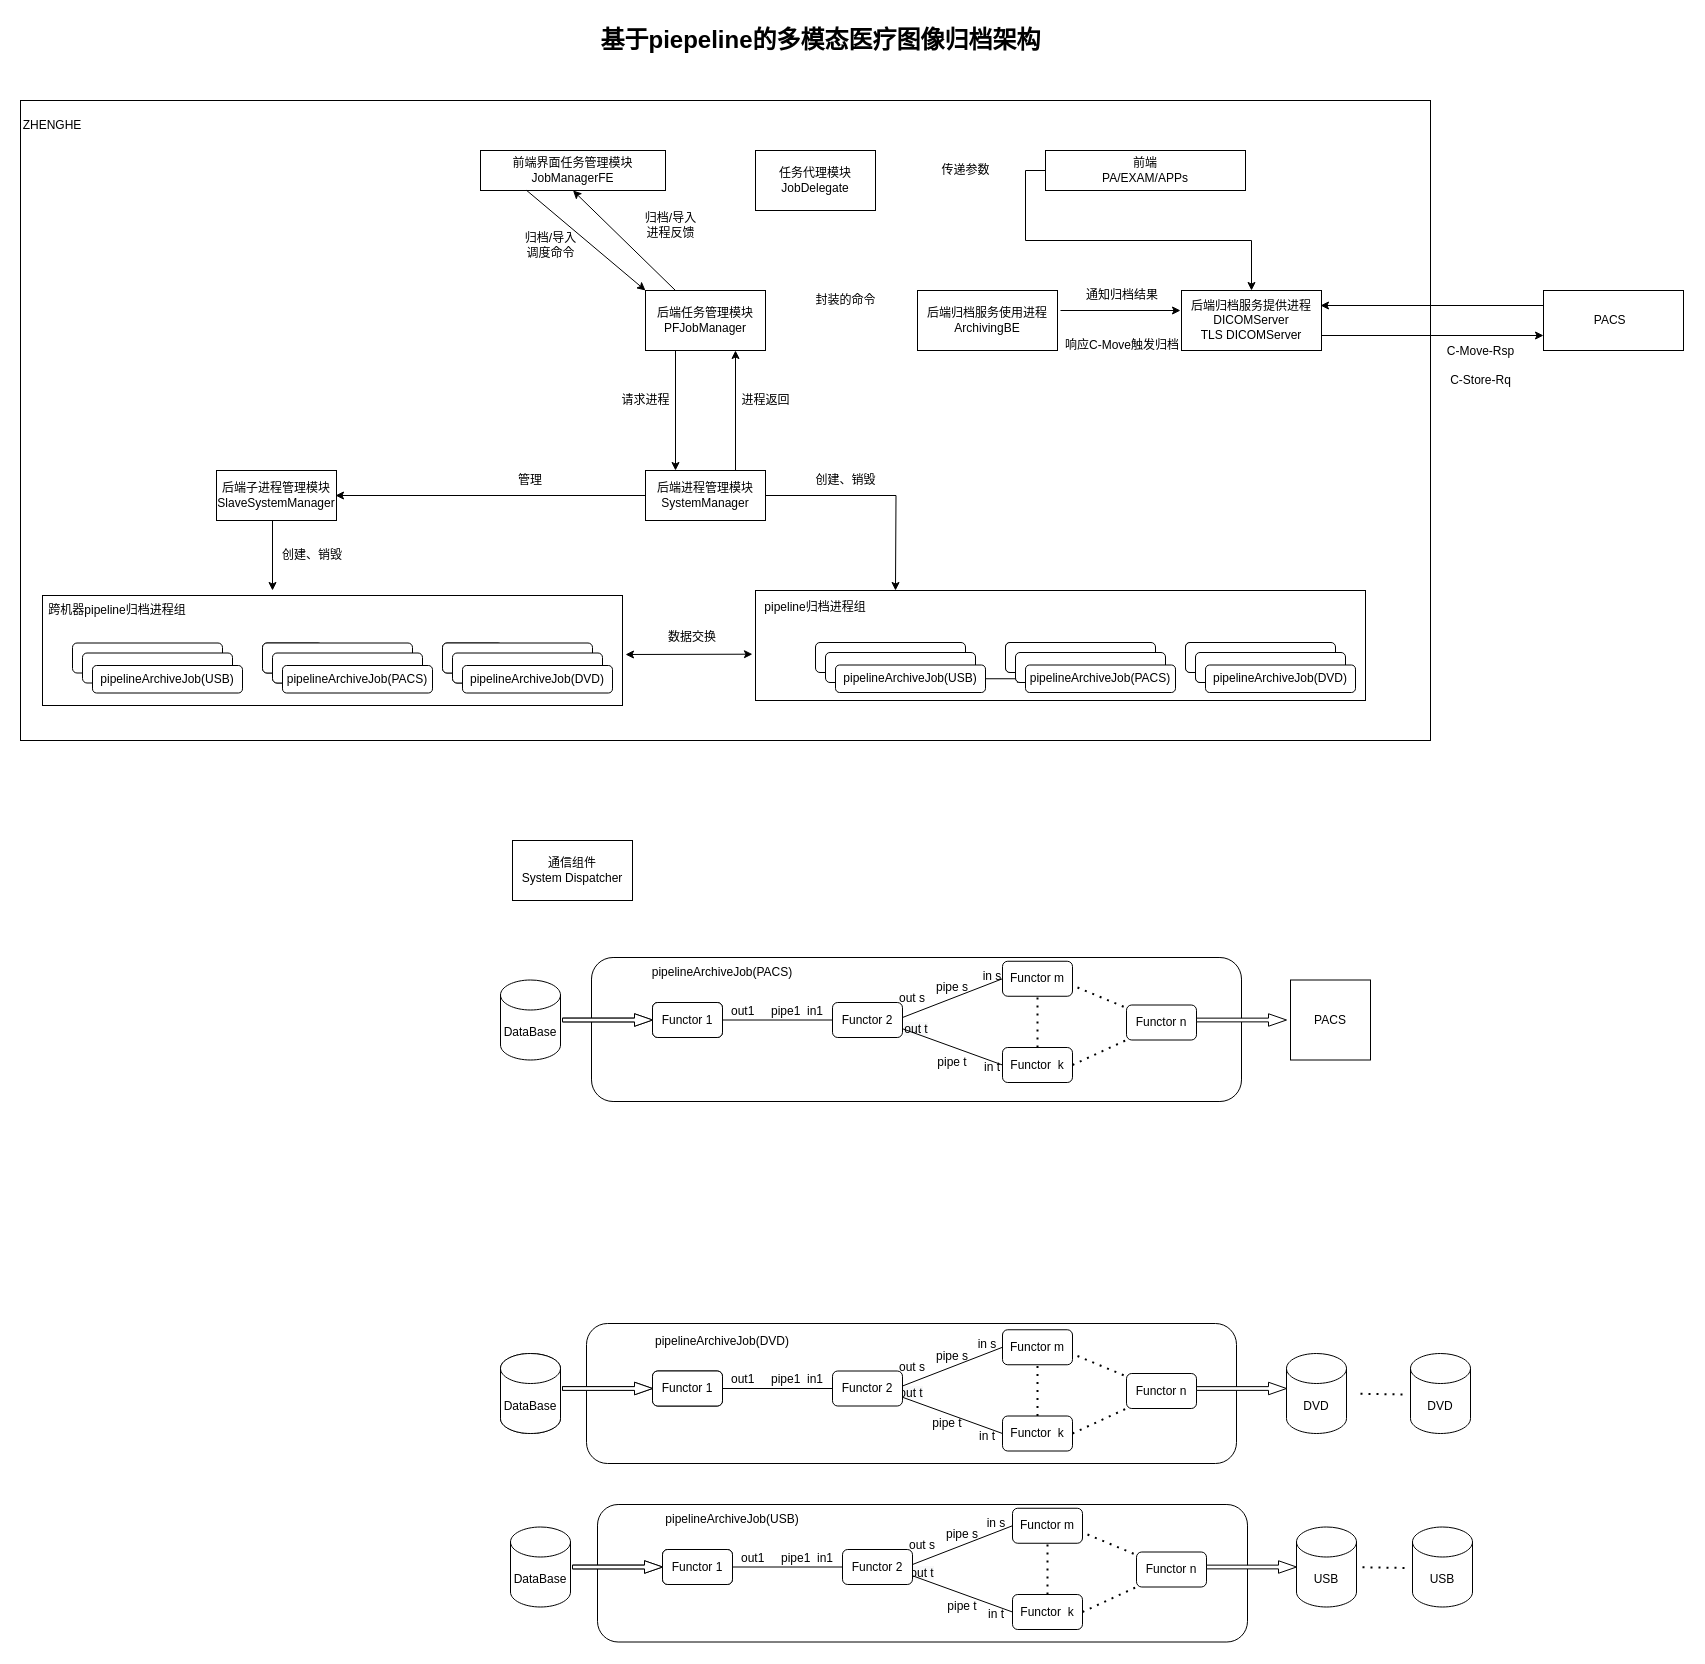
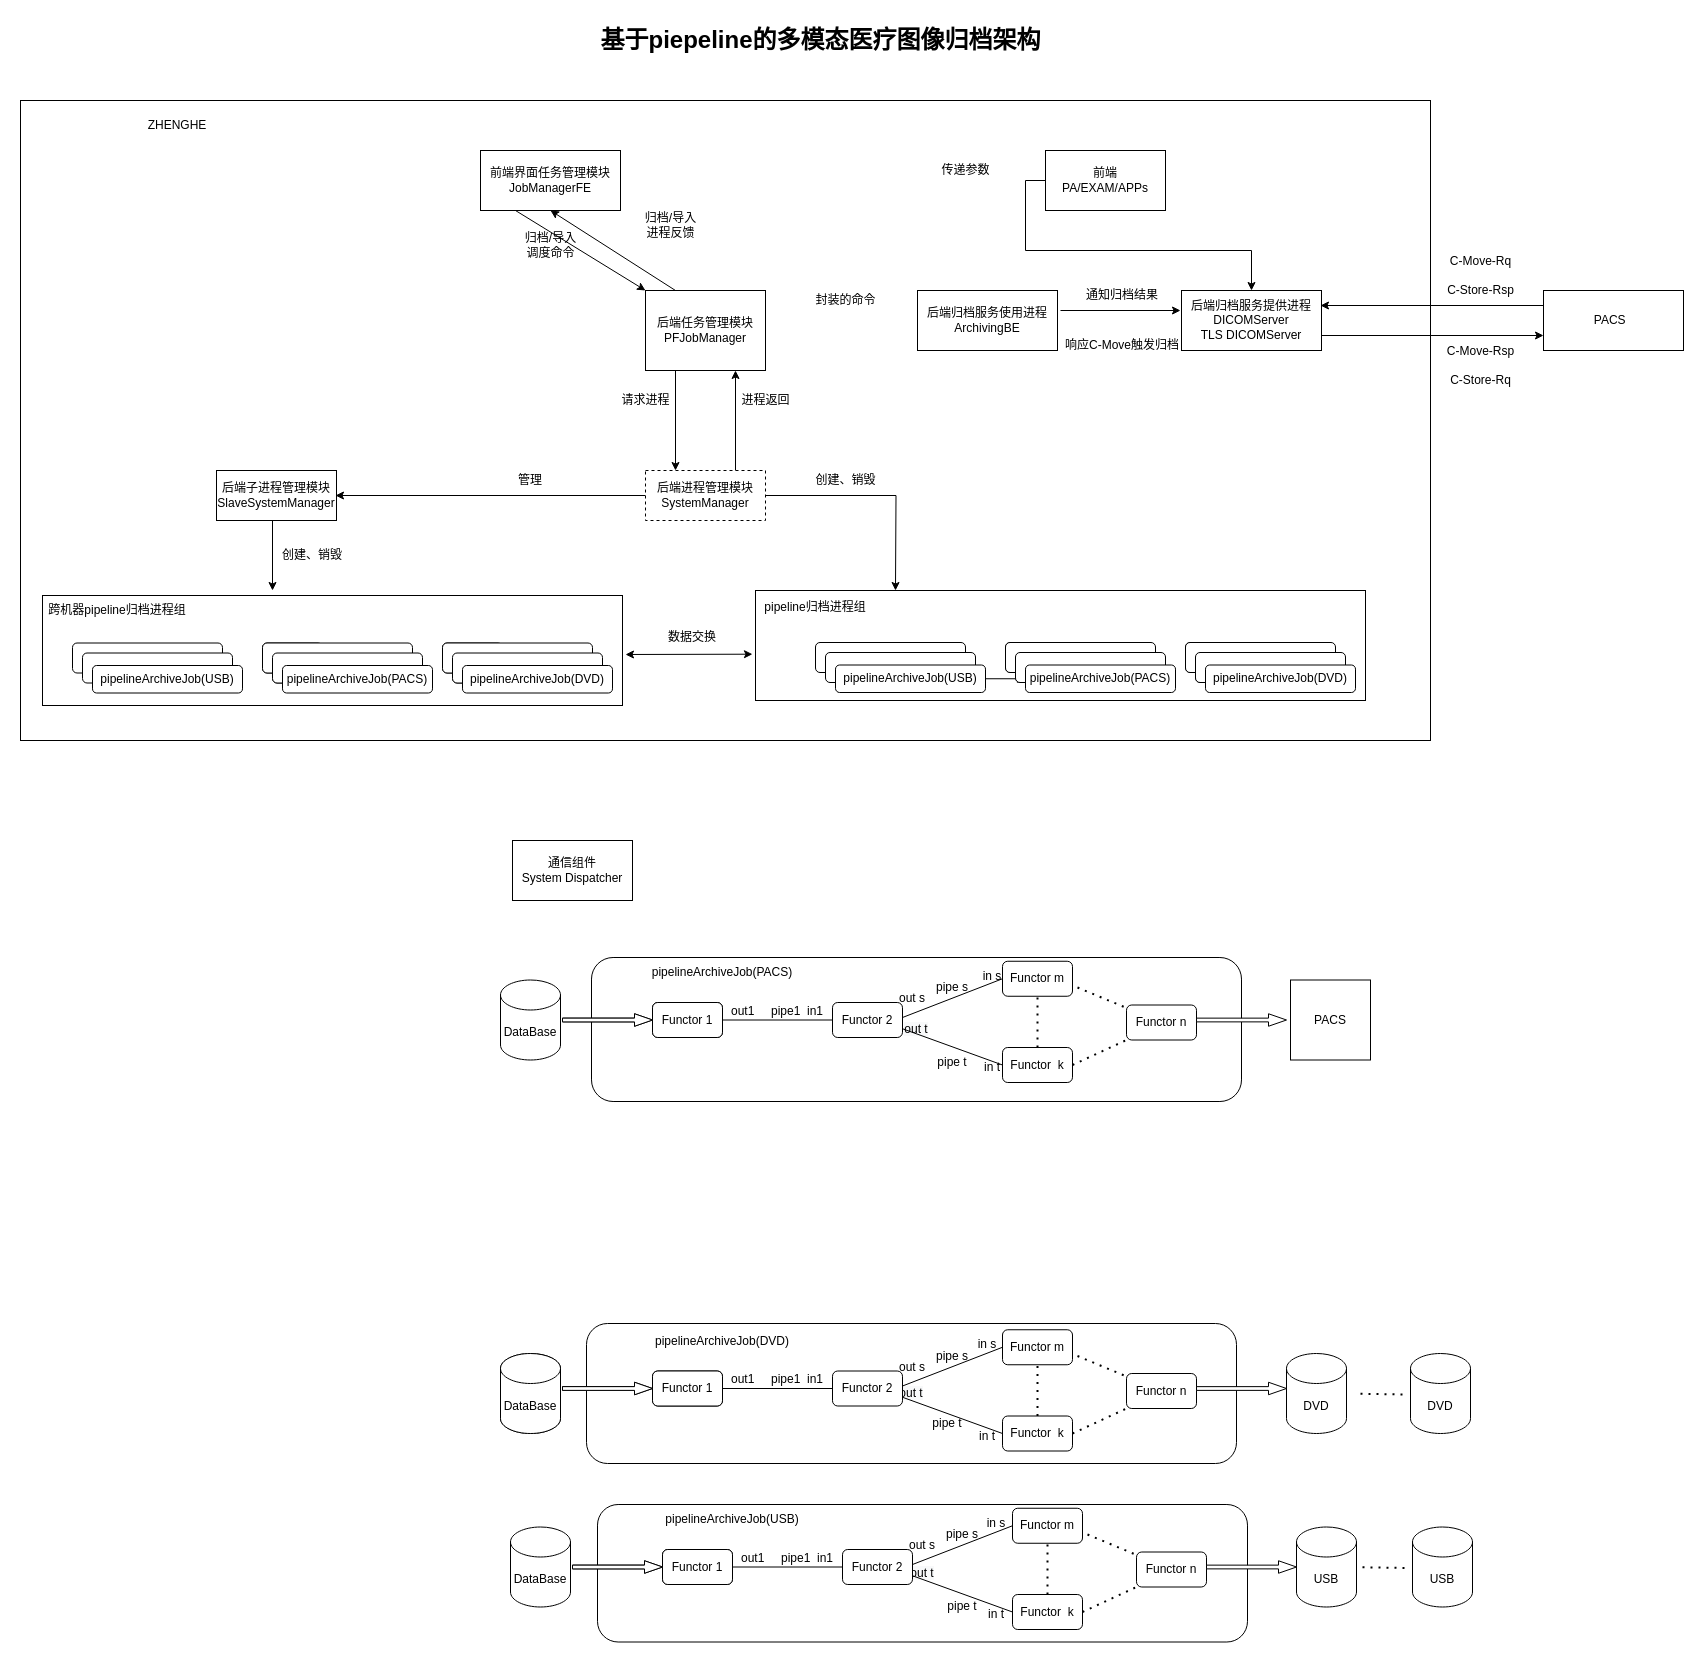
- <mxCell id="155" value="ZHENGHE" style="text;html=1;strokeColor=none;fillColor=none;align=center;verticalAlign=middle;whiteSpace=wrap;rounded=0;fontFamily=Helvetica;fontSize=12;fontColor=default;" vertex="1" parent="1"><mxGeometry x="22" y="110" width="60" height="30" as="geometry" /></mxCell>
+ <mxCell id="155" value="ZHENGHE" style="text;html=1;strokeColor=none;fillColor=none;align=center;verticalAlign=middle;whiteSpace=wrap;rounded=0;fontFamily=Helvetica;fontSize=12;fontColor=default;" vertex="1" parent="1"><mxGeometry x="147" y="110" width="60" height="30" as="geometry" /></mxCell>
- <mxCell id="6" value="前端界面任务管理模块JobManagerFE" style="rounded=0;whiteSpace=wrap;html=2;" vertex="1" parent="1"><mxGeometry x="480" y="150" width="185" height="40" as="geometry" /></mxCell>
+ <mxCell id="6" value="前端界面任务管理模块JobManagerFE" style="rounded=0;whiteSpace=wrap;html=2;" vertex="1" parent="1"><mxGeometry x="480" y="150" width="140" height="60" as="geometry" /></mxCell>
- <mxCell id="9" value="前端&lt;br&gt;PA/EXAM/APPs" style="rounded=0;whiteSpace=wrap;html=1;" vertex="1" parent="1"><mxGeometry x="1045" y="150" width="200" height="40" as="geometry" /></mxCell>
+ <mxCell id="9" value="前端&lt;br&gt;PA/EXAM/APPs" style="rounded=0;whiteSpace=wrap;html=1;" vertex="1" parent="1"><mxGeometry x="1045" y="150" width="120" height="60" as="geometry" /></mxCell>
- <mxCell id="7" value="任务代理模块&lt;br&gt;JobDelegate" style="rounded=0;whiteSpace=wrap;html=1;" vertex="1" parent="1"><mxGeometry x="755" y="150" width="120" height="60" as="geometry" /></mxCell>
+ <mxCell id="13" value="C-Move-Rq&lt;br&gt;&lt;br&gt;C-Store-Rsp" style="text;html=1;align=center;verticalAlign=middle;resizable=0;points=[];autosize=1;strokeColor=none;fillColor=none;" vertex="1" parent="1"><mxGeometry x="1440" y="250" width="80" height="50" as="geometry" /></mxCell>
- <mxCell id="5" value="后端任务管理模块&lt;br&gt;PFJobManager" style="rounded=0;whiteSpace=wrap;html=1;" vertex="1" parent="1"><mxGeometry x="645" y="290" width="120" height="60" as="geometry" /></mxCell>
+ <mxCell id="5" value="后端任务管理模块&lt;br&gt;PFJobManager" style="rounded=0;whiteSpace=wrap;html=1;" vertex="1" parent="1"><mxGeometry x="645" y="290" width="120" height="80" as="geometry" /></mxCell>
- <mxCell id="23" value="后端进程管理模块&lt;br&gt;SystemManager" style="rounded=0;whiteSpace=wrap;html=1;" vertex="1" parent="1"><mxGeometry x="645" y="470" width="120" height="50" as="geometry" /></mxCell>
+ <mxCell id="23" value="后端进程管理模块&lt;br&gt;SystemManager" style="rounded=0;whiteSpace=wrap;html=1;dashed=1;" vertex="1" parent="1"><mxGeometry x="645" y="470" width="120" height="50" as="geometry" /></mxCell>
